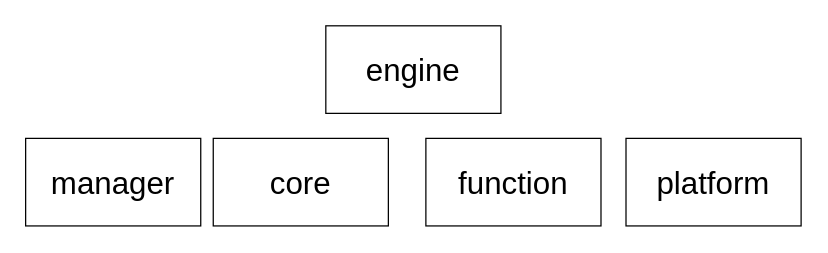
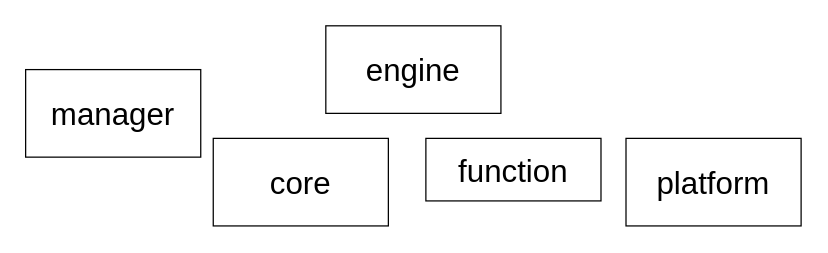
- <mxCell id="6" value="&lt;font style=&quot;font-size: 25px&quot;&gt;manager&lt;/font&gt;" style="rounded=0;whiteSpace=wrap;html=1;" vertex="1" parent="1"><mxGeometry x="20" y="110" width="140" height="70" as="geometry" /></mxCell>
+ <mxCell id="6" value="&lt;font style=&quot;font-size: 25px&quot;&gt;manager&lt;/font&gt;" style="rounded=0;whiteSpace=wrap;html=1;" vertex="1" parent="1"><mxGeometry x="20" y="55" width="140" height="70" as="geometry" /></mxCell>
- <mxCell id="4" value="&lt;font style=&quot;font-size: 25px&quot;&gt;function&lt;/font&gt;" style="rounded=0;whiteSpace=wrap;html=1;" parent="1" vertex="1"><mxGeometry x="340" y="110" width="140" height="70" as="geometry" /></mxCell>
+ <mxCell id="4" value="&lt;font style=&quot;font-size: 25px&quot;&gt;function&lt;/font&gt;" style="rounded=0;whiteSpace=wrap;html=1;" parent="1" vertex="1"><mxGeometry x="340" y="110" width="140" height="50" as="geometry" /></mxCell>
